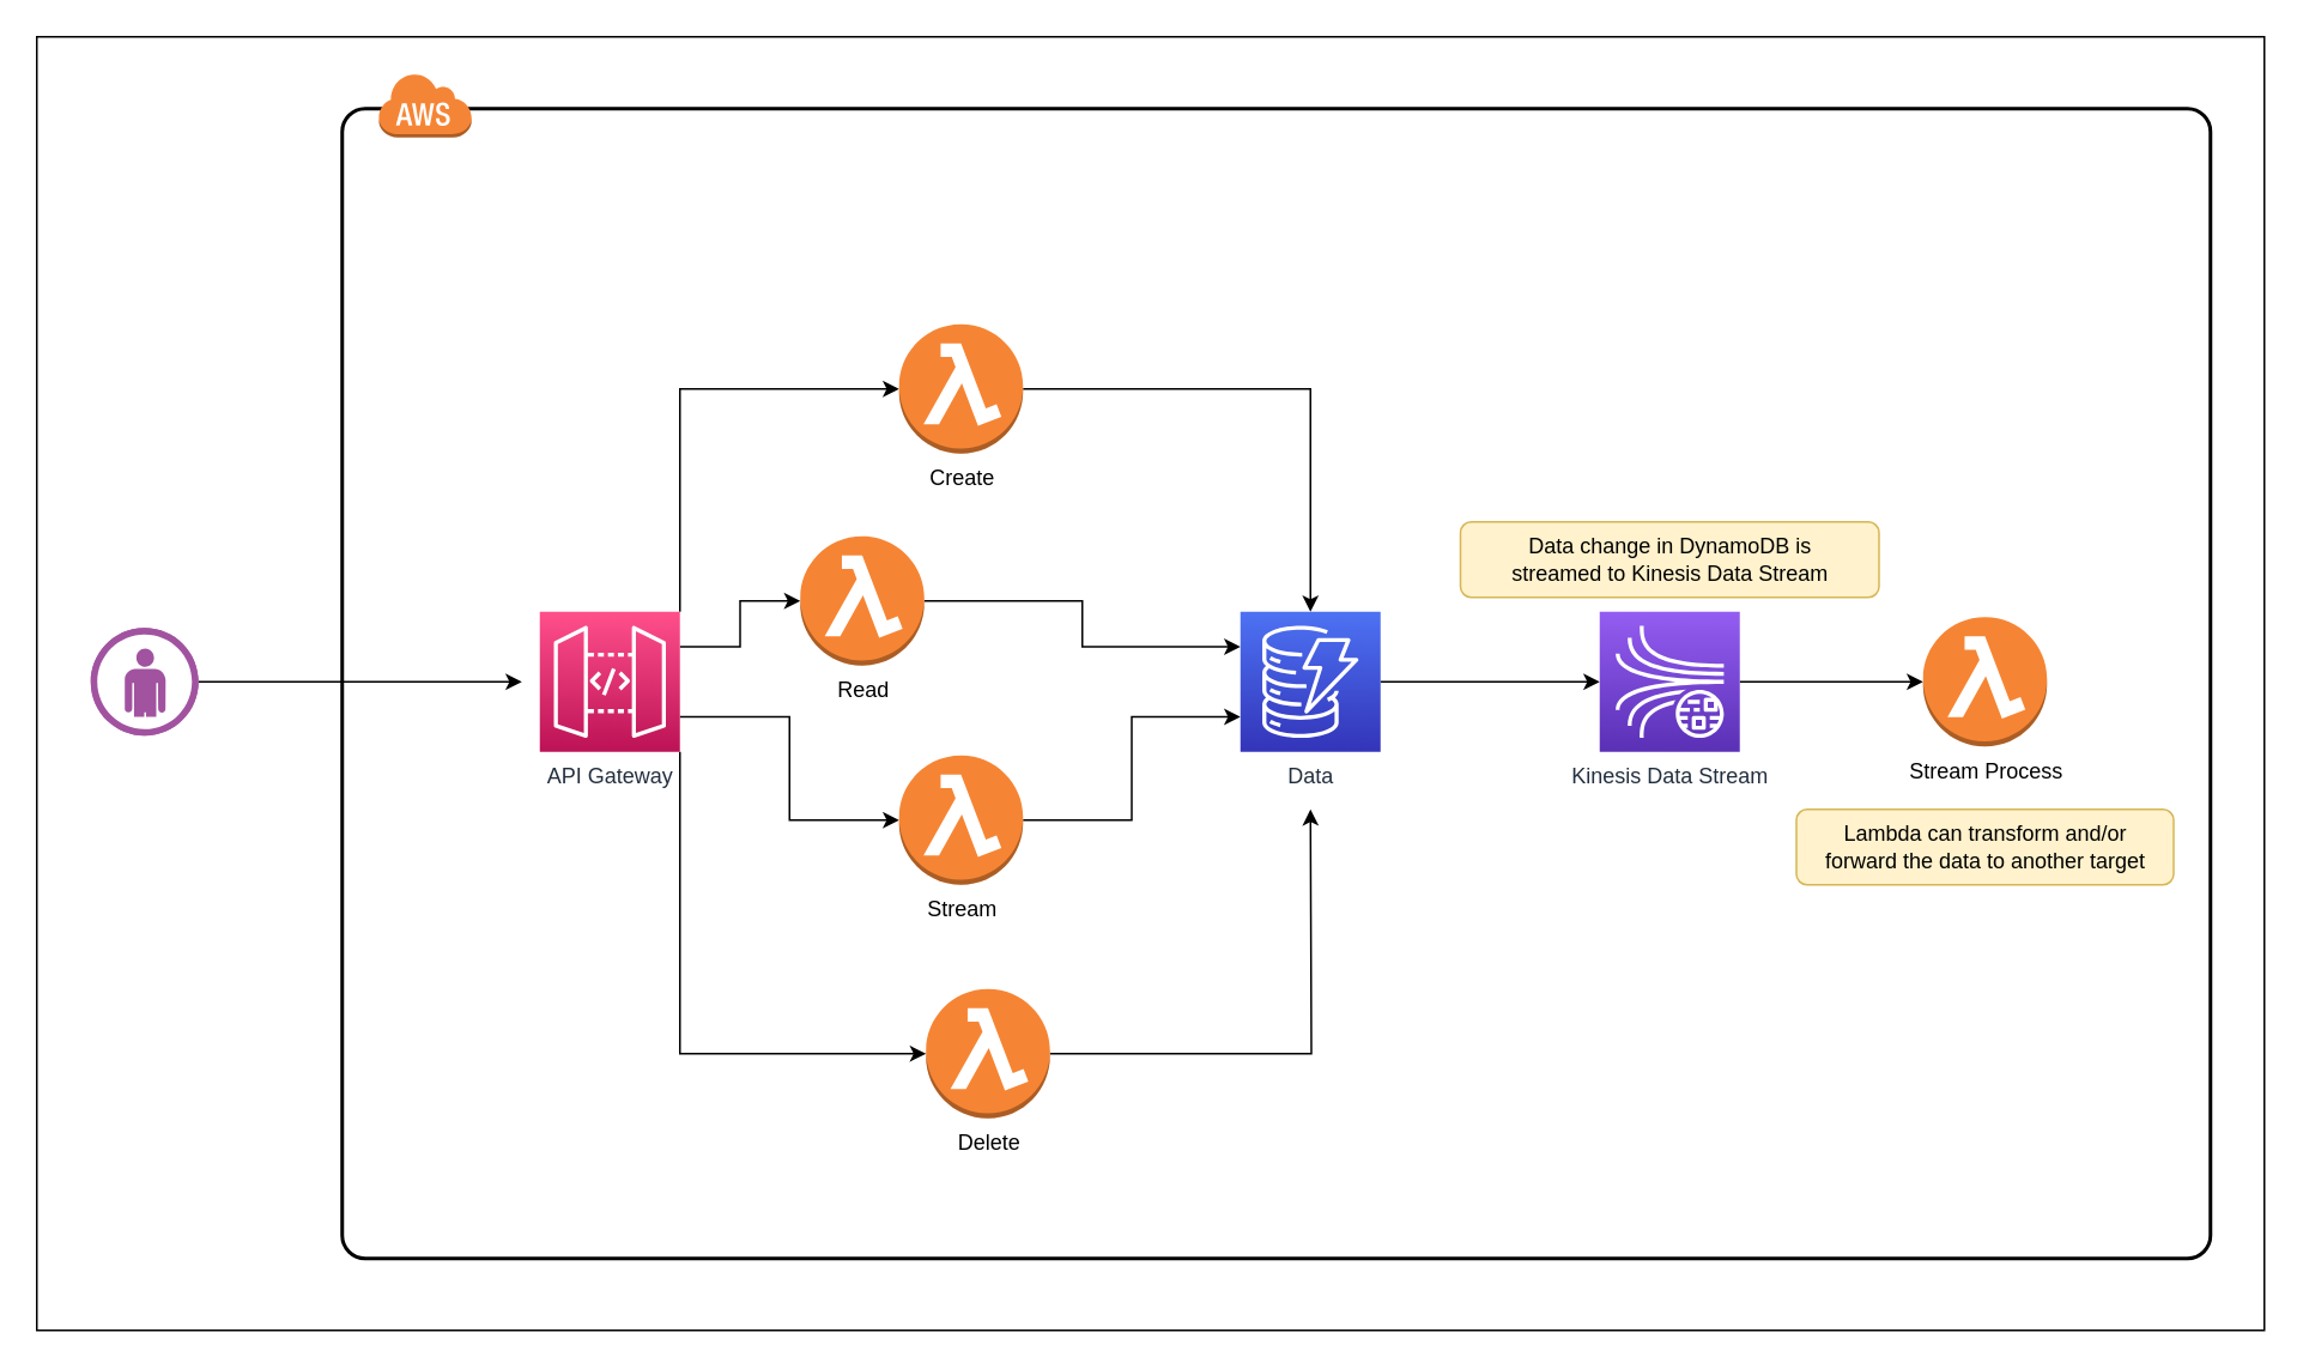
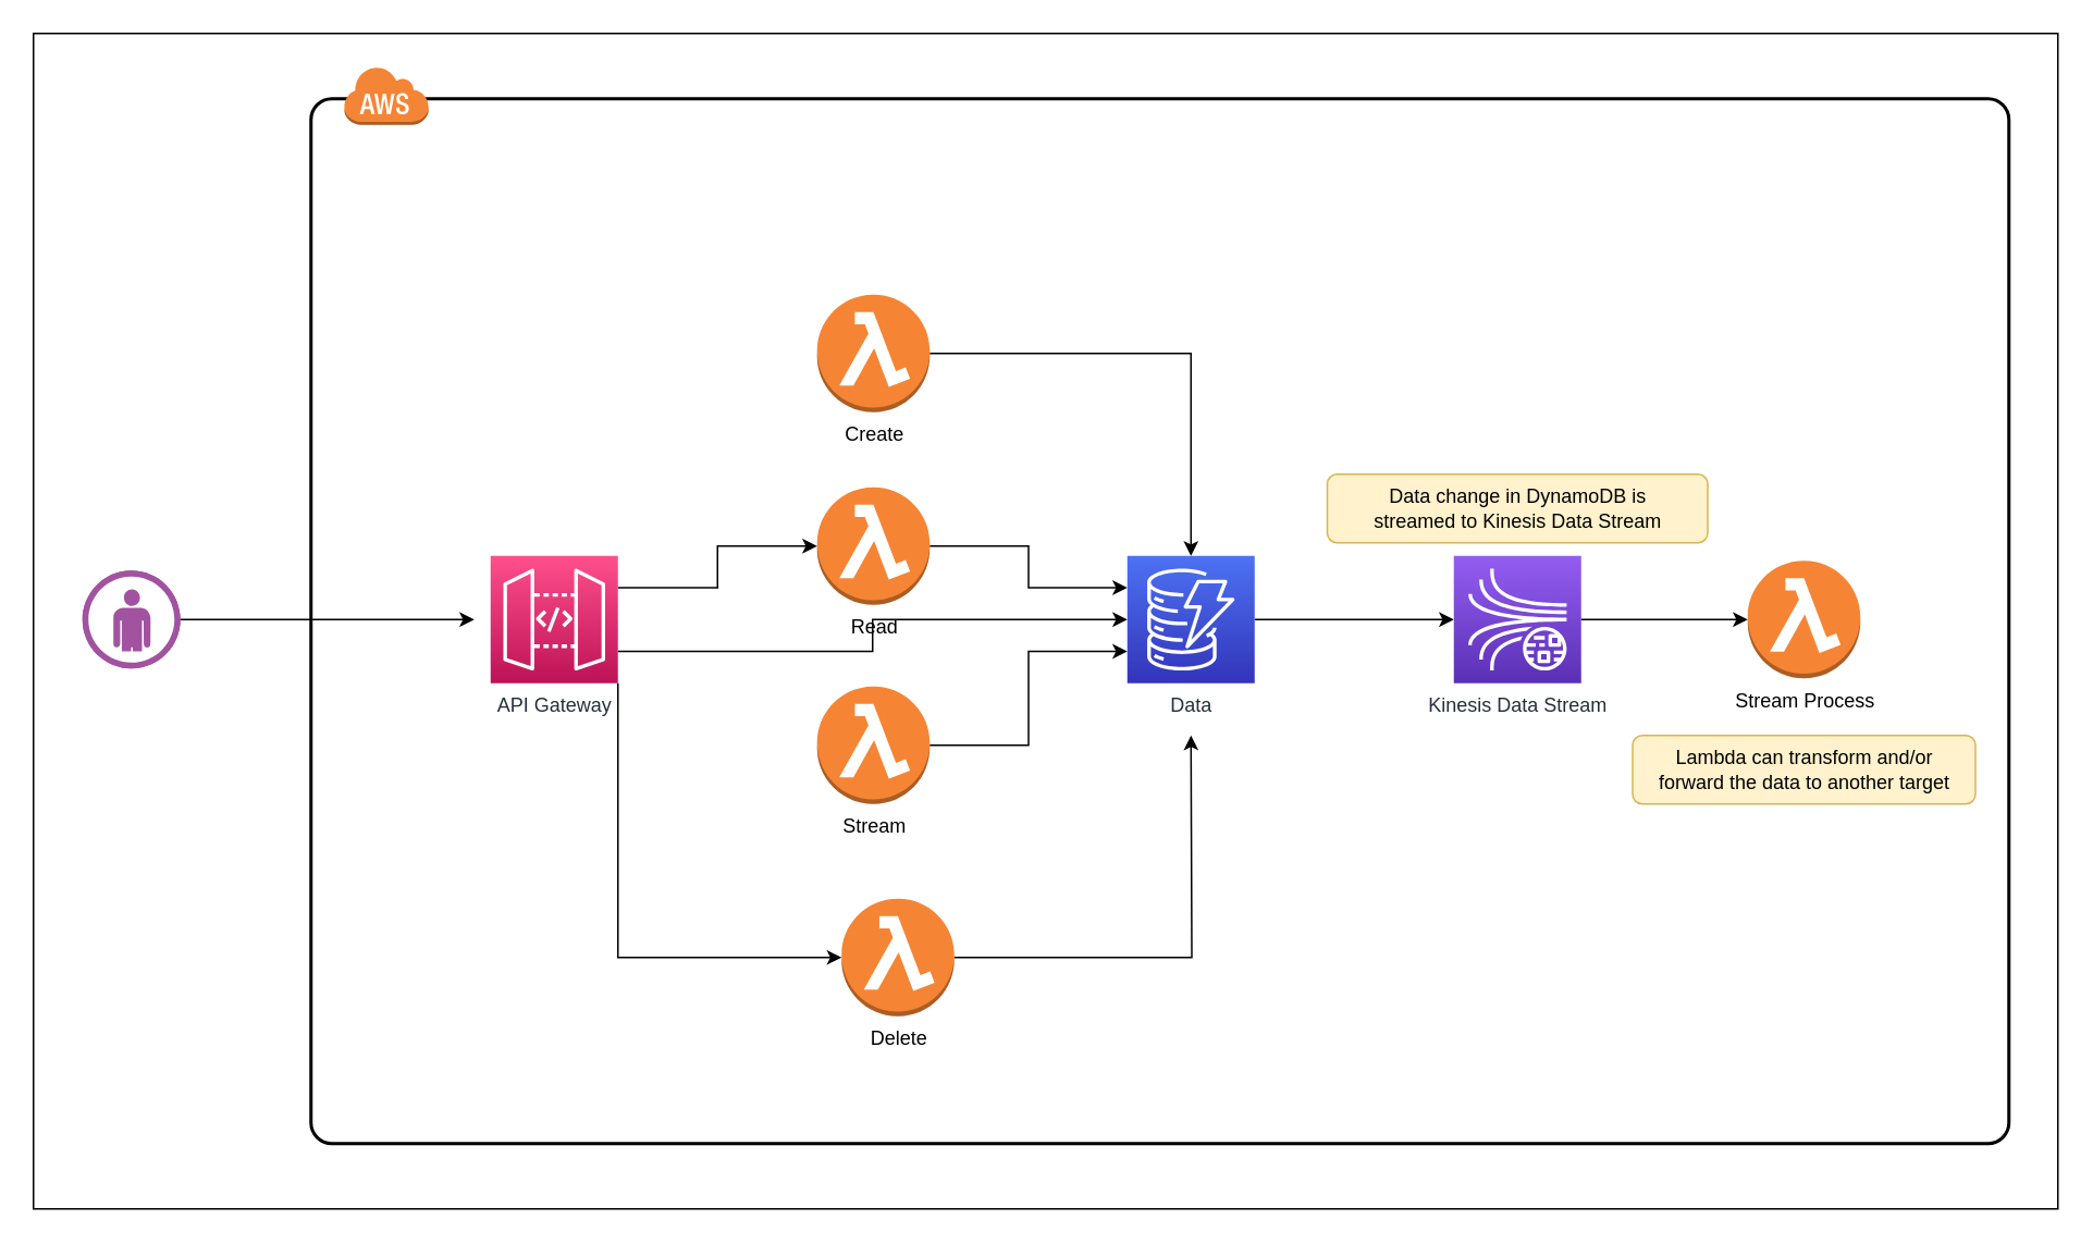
- <mxCell id="7" style="edgeStyle=orthogonalEdgeStyle;rounded=0;orthogonalLoop=1;jettySize=auto;html=1;exitX=1;exitY=0;exitDx=0;exitDy=0;exitPerimeter=0;entryX=0;entryY=0.5;entryDx=0;entryDy=0;entryPerimeter=0;" edge="1" parent="1" source="11" target="13"><mxGeometry relative="1" as="geometry" /></mxCell>
- <mxCell id="15" value="Read" style="outlineConnect=0;dashed=0;verticalLabelPosition=bottom;verticalAlign=top;align=center;html=1;shape=mxgraph.aws3.lambda_function;fillColor=#F58534;gradientColor=none;rounded=1;strokeColor=#b85450;fontFamily=Helvetica;fontSize=12;fontColor=default;" vertex="1" parent="1"><mxGeometry x="445" y="298" width="69" height="72" as="geometry" /></mxCell>
+ <mxCell id="15" value="Read" style="outlineConnect=0;dashed=0;verticalLabelPosition=bottom;verticalAlign=top;align=center;html=1;shape=mxgraph.aws3.lambda_function;fillColor=#F58534;gradientColor=none;rounded=1;strokeColor=#b85450;fontFamily=Helvetica;fontSize=12;fontColor=default;" vertex="1" parent="1"><mxGeometry x="500" y="298" width="69" height="72" as="geometry" /></mxCell>
- <mxCell id="9" style="edgeStyle=orthogonalEdgeStyle;rounded=0;orthogonalLoop=1;jettySize=auto;html=1;exitX=1;exitY=0.75;exitDx=0;exitDy=0;exitPerimeter=0;entryX=0;entryY=0.5;entryDx=0;entryDy=0;entryPerimeter=0;" edge="1" parent="1" source="11" target="17"><mxGeometry relative="1" as="geometry" /></mxCell>
+ <mxCell id="9" style="edgeStyle=orthogonalEdgeStyle;rounded=0;orthogonalLoop=1;jettySize=auto;html=1;exitX=1;exitY=0.75;exitDx=0;exitDy=0;exitPerimeter=0;" edge="1" parent="1" source="11" target="21"><mxGeometry relative="1" as="geometry" /></mxCell>
